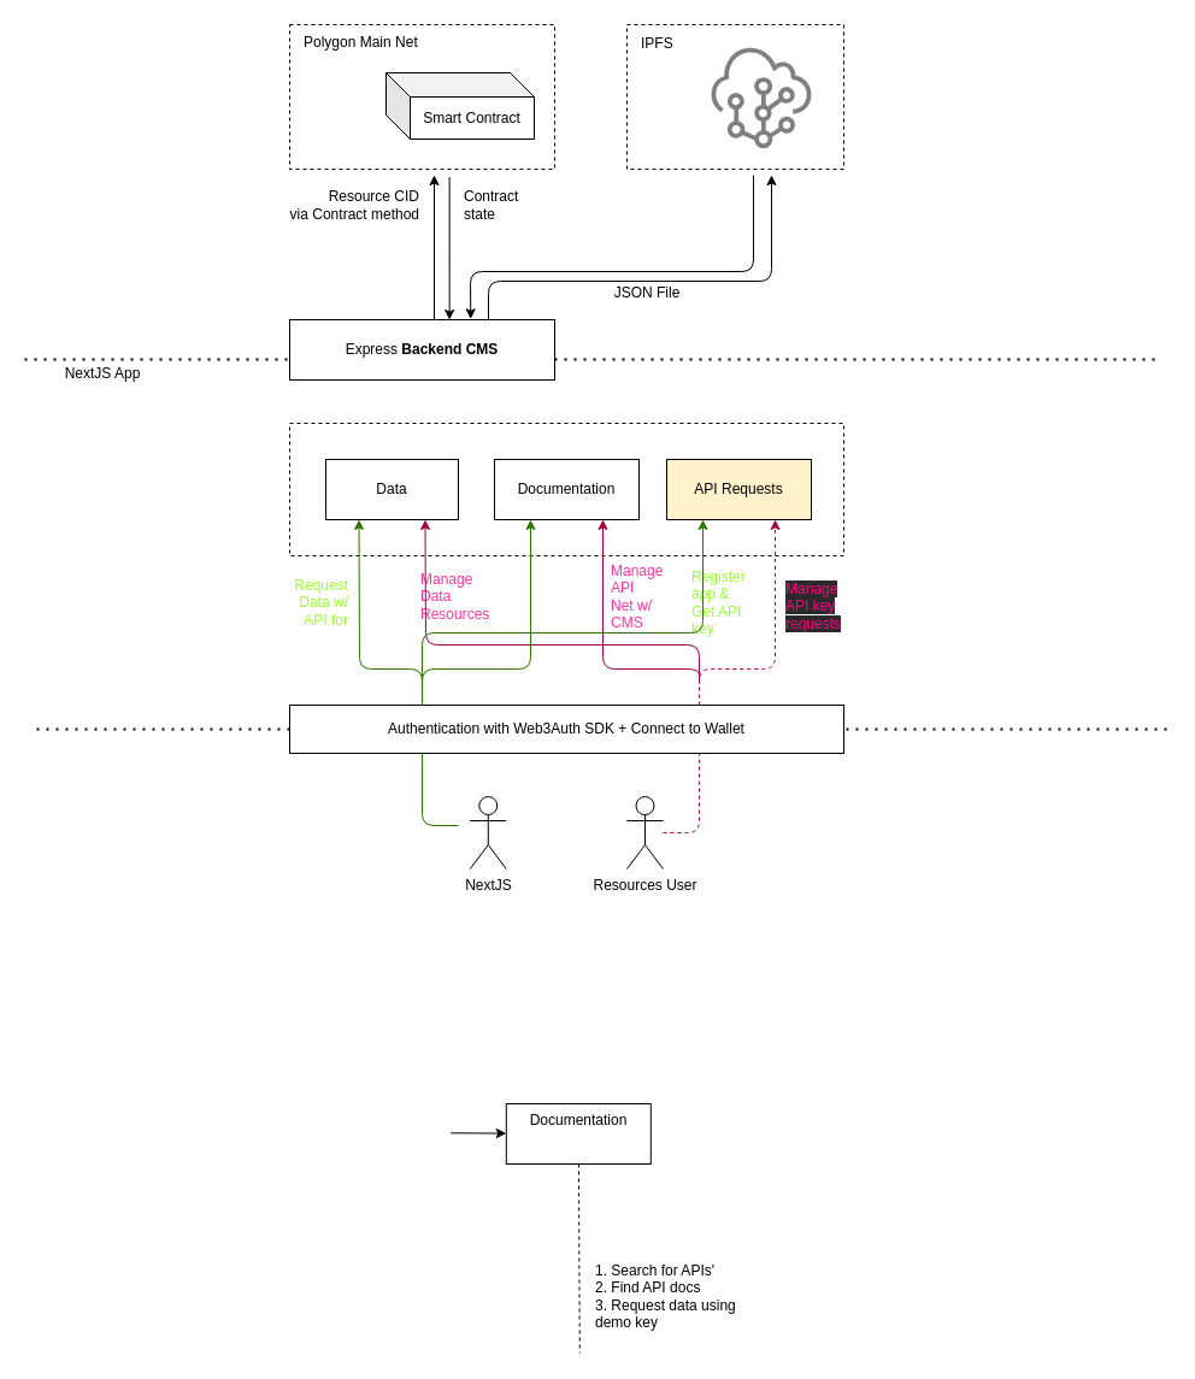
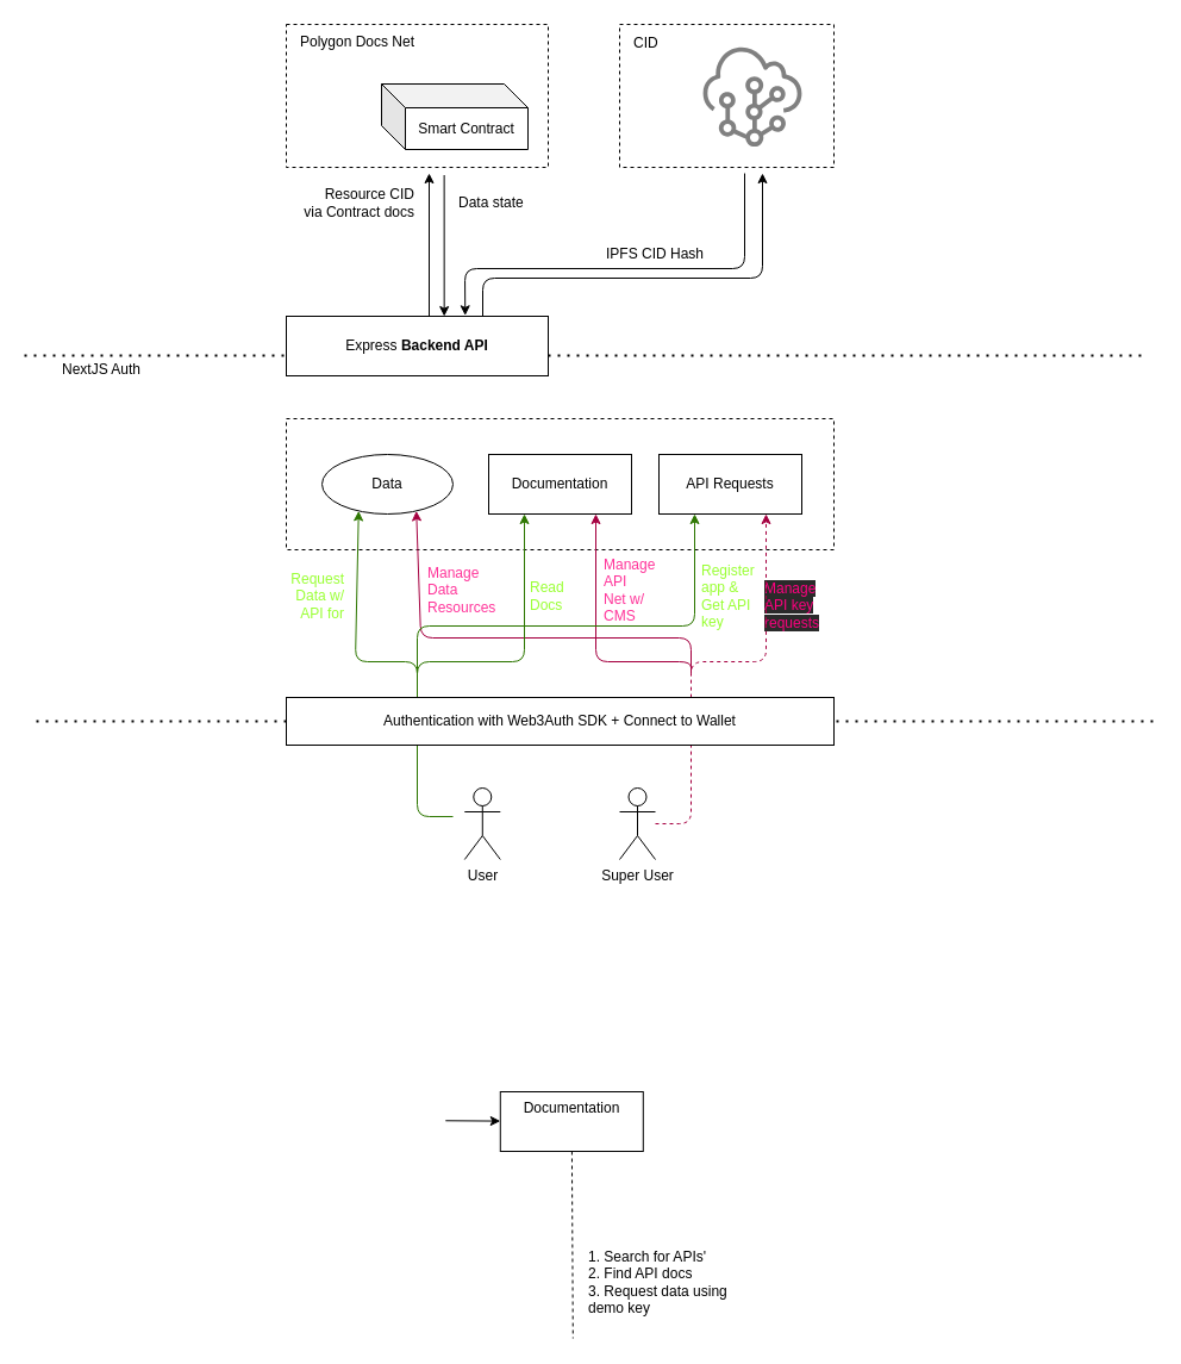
- <mxCell id="15" value="Polygon Main Net" style="text;html=1;strokeColor=none;fillColor=none;align=left;verticalAlign=middle;whiteSpace=wrap;rounded=0;dashed=1;" vertex="1" parent="1"><mxGeometry x="250" y="20" width="120" height="30" as="geometry" /></mxCell>
+ <mxCell id="15" value="Polygon Docs Net" style="text;html=1;strokeColor=none;fillColor=none;align=left;verticalAlign=middle;whiteSpace=wrap;rounded=0;dashed=1;" vertex="1" parent="1"><mxGeometry x="250" y="20" width="120" height="30" as="geometry" /></mxCell>
- <mxCell id="17" value="IPFS" style="text;html=1;strokeColor=none;fillColor=none;align=left;verticalAlign=middle;whiteSpace=wrap;rounded=0;dashed=1;" vertex="1" parent="1"><mxGeometry x="530" y="21" width="120" height="30" as="geometry" /></mxCell>
+ <mxCell id="17" value="CID" style="text;html=1;strokeColor=none;fillColor=none;align=left;verticalAlign=middle;whiteSpace=wrap;rounded=0;dashed=1;" vertex="1" parent="1"><mxGeometry x="530" y="21" width="120" height="30" as="geometry" /></mxCell>
- <mxCell id="14" value="Smart Contract" style="shape=cube;whiteSpace=wrap;html=1;boundedLbl=1;backgroundOutline=1;darkOpacity=0.05;darkOpacity2=0.1;" vertex="1" parent="1"><mxGeometry x="320" y="60" width="123" height="55" as="geometry" /></mxCell>
+ <mxCell id="14" value="Smart Contract" style="shape=cube;whiteSpace=wrap;html=1;boundedLbl=1;backgroundOutline=1;darkOpacity=0.05;darkOpacity2=0.1;" vertex="1" parent="1"><mxGeometry x="320" y="70" width="123" height="55" as="geometry" /></mxCell>
- <mxCell id="21" value="Resource CID&lt;br&gt;via Contract method" style="text;html=1;strokeColor=none;fillColor=none;align=right;verticalAlign=middle;whiteSpace=wrap;rounded=0;dashed=1;" vertex="1" parent="1"><mxGeometry x="230" y="155" width="120" height="30" as="geometry" /></mxCell>
+ <mxCell id="21" value="Resource CID&lt;br&gt;via Contract docs" style="text;html=1;strokeColor=none;fillColor=none;align=right;verticalAlign=middle;whiteSpace=wrap;rounded=0;dashed=1;" vertex="1" parent="1"><mxGeometry x="230" y="155" width="120" height="30" as="geometry" /></mxCell>
- <mxCell id="24" value="Contract state" style="text;html=1;strokeColor=none;fillColor=none;align=left;verticalAlign=middle;whiteSpace=wrap;rounded=0;dashed=1;" vertex="1" parent="1"><mxGeometry x="383" y="155" width="60" height="30" as="geometry" /></mxCell>
+ <mxCell id="24" value="Data state" style="text;html=1;strokeColor=none;fillColor=none;align=left;verticalAlign=middle;whiteSpace=wrap;rounded=0;dashed=1;" vertex="1" parent="1"><mxGeometry x="383" y="155" width="60" height="30" as="geometry" /></mxCell>
+ <mxCell id="20" value="&lt;div&gt;&lt;span&gt;IPFS CID Hash&lt;/span&gt;&lt;/div&gt;" style="text;html=1;strokeColor=none;fillColor=none;align=center;verticalAlign=middle;whiteSpace=wrap;rounded=0;dashed=1;" vertex="1" parent="1"><mxGeometry x="500" y="198" width="100" height="30" as="geometry" /></mxCell>
- <mxCell id="19" value="JSON File" style="text;html=1;strokeColor=none;fillColor=none;align=center;verticalAlign=middle;whiteSpace=wrap;rounded=0;dashed=1;" vertex="1" parent="1"><mxGeometry x="487" y="228" width="100" height="30" as="geometry" /></mxCell>
- <mxCell id="16" value="Express &lt;b&gt;Backend CMS&lt;/b&gt;" style="rounded=0;whiteSpace=wrap;html=1;" vertex="1" parent="1"><mxGeometry x="240" y="265" width="220" height="50" as="geometry" /></mxCell>
+ <mxCell id="16" value="Express &lt;b&gt;Backend API&lt;/b&gt;" style="rounded=0;whiteSpace=wrap;html=1;" vertex="1" parent="1"><mxGeometry x="240" y="265" width="220" height="50" as="geometry" /></mxCell>
- <mxCell id="32" value="NextJS App" style="text;html=1;strokeColor=none;fillColor=none;align=center;verticalAlign=middle;whiteSpace=wrap;rounded=0;" vertex="1" parent="1"><mxGeometry x="40" y="295" width="90" height="30" as="geometry" /></mxCell>
+ <mxCell id="32" value="NextJS Auth" style="text;html=1;strokeColor=none;fillColor=none;align=center;verticalAlign=middle;whiteSpace=wrap;rounded=0;" vertex="1" parent="1"><mxGeometry x="40" y="295" width="90" height="30" as="geometry" /></mxCell>
- <mxCell id="28" value="Data" style="rounded=0;whiteSpace=wrap;html=1;" vertex="1" parent="1"><mxGeometry x="270" y="381" width="110" height="50" as="geometry" /></mxCell>
+ <mxCell id="28" value="Data" style="ellipse;whiteSpace=wrap;html=1;" vertex="1" parent="1"><mxGeometry x="270" y="381" width="110" height="50" as="geometry" /></mxCell>
- <mxCell id="27" value="API Requests" style="rounded=0;whiteSpace=wrap;html=1;fillColor=#fff2cc;" vertex="1" parent="1"><mxGeometry x="553" y="381" width="120" height="50" as="geometry" /></mxCell>
+ <mxCell id="27" value="API Requests" style="rounded=0;whiteSpace=wrap;html=1;" vertex="1" parent="1"><mxGeometry x="553" y="381" width="120" height="50" as="geometry" /></mxCell>
- <mxCell id="36" value="&lt;span style=&quot;font-family: &amp;quot;helvetica&amp;quot;&quot;&gt;Manage Data Resources&lt;/span&gt;" style="text;html=1;strokeColor=none;fillColor=none;align=left;verticalAlign=middle;whiteSpace=wrap;rounded=0;fontColor=#FF3399;" vertex="1" parent="1"><mxGeometry x="347.39" y="480" width="42.61" height="30" as="geometry" /></mxCell>
+ <mxCell id="36" value="&lt;span style=&quot;font-family: &amp;quot;helvetica&amp;quot;&quot;&gt;Manage Data Resources&lt;/span&gt;" style="text;html=1;strokeColor=none;fillColor=none;align=left;verticalAlign=middle;whiteSpace=wrap;rounded=0;fontColor=#FF3399;" vertex="1" parent="1"><mxGeometry x="357.39" y="480" width="42.61" height="30" as="geometry" /></mxCell>
- <mxCell id="29" value="&lt;span style=&quot;font-family: helvetica; font-size: 12px; font-style: normal; font-weight: 400; letter-spacing: normal; text-align: left; text-indent: 0px; text-transform: none; word-spacing: 0px; background-color: rgb(42, 42, 42);&quot;&gt;Manage API key&lt;br&gt;requests&lt;/span&gt;" style="text;whiteSpace=wrap;html=1;fontColor=#FF0080;" vertex="1" parent="1"><mxGeometry x="650" y="475" width="60" height="40" as="geometry" /></mxCell>
+ <mxCell id="29" value="&lt;span style=&quot;font-family: helvetica; font-size: 12px; font-style: normal; font-weight: 400; letter-spacing: normal; text-align: left; text-indent: 0px; text-transform: none; word-spacing: 0px; background-color: rgb(42, 42, 42);&quot;&gt;Manage API key&lt;br&gt;requests&lt;/span&gt;" style="text;whiteSpace=wrap;html=1;fontColor=#FF0080;" vertex="1" parent="1"><mxGeometry x="640" y="480" width="60" height="40" as="geometry" /></mxCell>
+ <mxCell id="37" value="Read Docs" style="text;html=1;strokeColor=none;fillColor=none;align=left;verticalAlign=middle;whiteSpace=wrap;rounded=0;fontColor=#99FF33;" vertex="1" parent="1"><mxGeometry x="443" y="485" width="40.21" height="30" as="geometry" /></mxCell>
- <mxCell id="34" value="Register app &amp;amp; Get API key" style="text;html=1;strokeColor=none;fillColor=none;align=left;verticalAlign=middle;whiteSpace=wrap;rounded=0;fontColor=#99FF33;" vertex="1" parent="1"><mxGeometry x="572" y="485" width="43" height="30" as="geometry" /></mxCell>
+ <mxCell id="34" value="Register app &amp;amp; Get API key" style="text;html=1;strokeColor=none;fillColor=none;align=left;verticalAlign=middle;whiteSpace=wrap;rounded=0;fontColor=#99FF33;" vertex="1" parent="1"><mxGeometry x="587" y="485" width="43" height="30" as="geometry" /></mxCell>
- <mxCell id="8" value="NextJS" style="shape=umlActor;verticalLabelPosition=bottom;verticalAlign=top;html=1;outlineConnect=0;" vertex="1" parent="1"><mxGeometry x="389.79" y="661" width="30" height="60" as="geometry" /></mxCell>
+ <mxCell id="8" value="User" style="shape=umlActor;verticalLabelPosition=bottom;verticalAlign=top;html=1;outlineConnect=0;" vertex="1" parent="1"><mxGeometry x="389.79" y="661" width="30" height="60" as="geometry" /></mxCell>
- <mxCell id="31" value="Resources User" style="shape=umlActor;verticalLabelPosition=bottom;verticalAlign=top;html=1;outlineConnect=0;" vertex="1" parent="1"><mxGeometry x="520" y="661" width="30" height="60" as="geometry" /></mxCell>
+ <mxCell id="31" value="Super User" style="shape=umlActor;verticalLabelPosition=bottom;verticalAlign=top;html=1;outlineConnect=0;" vertex="1" parent="1"><mxGeometry x="520" y="661" width="30" height="60" as="geometry" /></mxCell>
